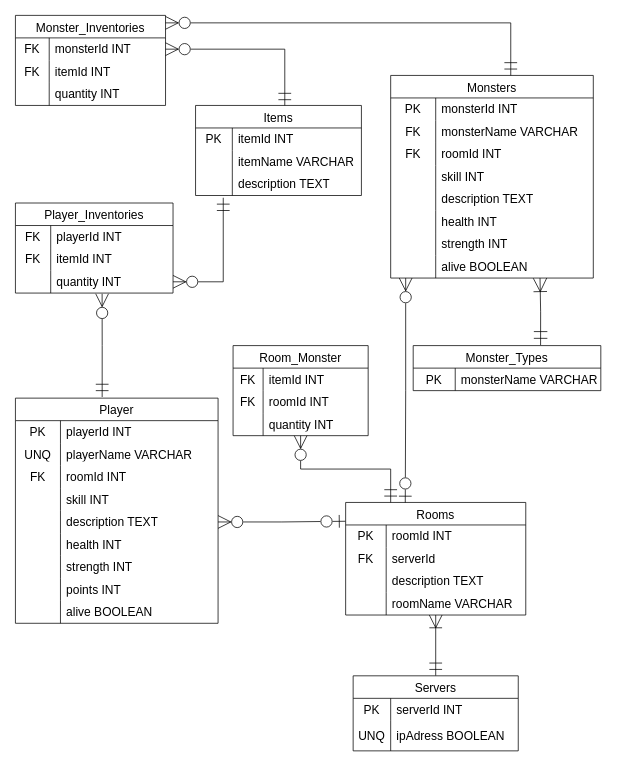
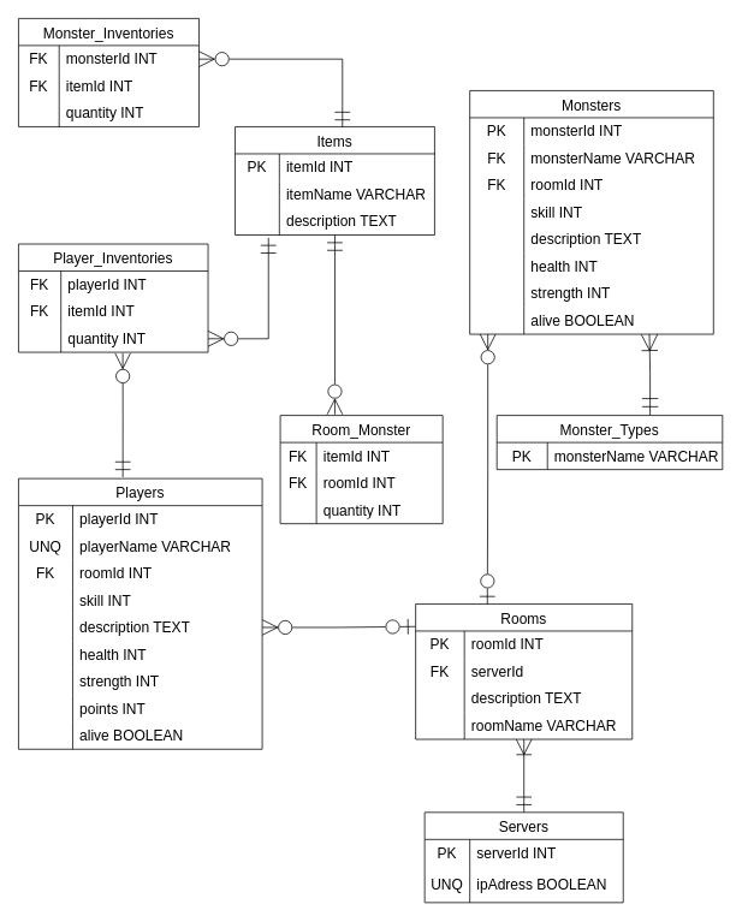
- <mxCell id="124" style="edgeStyle=orthogonalEdgeStyle;rounded=0;orthogonalLoop=1;jettySize=auto;html=1;entryX=1;entryY=0.083;entryDx=0;entryDy=0;entryPerimeter=0;endArrow=ERzeroToMany;endFill=0;startArrow=ERmandOne;startFill=0;endSize=15;startSize=15;" edge="1" parent="1" source="58" target="12"><mxGeometry relative="1" as="geometry"><Array as="points"><mxPoint x="680" y="30" /></Array></mxGeometry></mxCell>
+ <mxCell id="123" style="edgeStyle=orthogonalEdgeStyle;rounded=0;orthogonalLoop=1;jettySize=auto;html=1;entryX=0.336;entryY=-0.009;entryDx=0;entryDy=0;endSize=15;startSize=15;endArrow=ERzeroToMany;endFill=0;startArrow=ERmandOne;startFill=0;entryPerimeter=0;" edge="1" parent="1" source="27" target="112"><mxGeometry relative="1" as="geometry" /></mxCell>
- <mxCell id="83" value="Player" style="shape=table;startSize=30;container=1;collapsible=0;childLayout=tableLayout;fixedRows=1;rowLines=0;fontStyle=0;strokeColor=default;fontSize=16;" vertex="1" parent="1"><mxGeometry x="20" y="530" width="270" height="300" as="geometry" /></mxCell>
+ <mxCell id="83" value="Players" style="shape=table;startSize=30;container=1;collapsible=0;childLayout=tableLayout;fixedRows=1;rowLines=0;fontStyle=0;strokeColor=default;fontSize=16;" vertex="1" parent="1"><mxGeometry x="20" y="530" width="270" height="300" as="geometry" /></mxCell>
- <mxCell id="111" style="edgeStyle=orthogonalEdgeStyle;rounded=0;orthogonalLoop=1;jettySize=auto;html=1;entryX=0.25;entryY=0;entryDx=0;entryDy=0;endArrow=ERmandOne;endFill=0;startArrow=ERzeroToMany;startFill=0;endSize=15;startSize=15;" edge="1" parent="1" source="112" target="38"><mxGeometry relative="1" as="geometry" /></mxCell>
